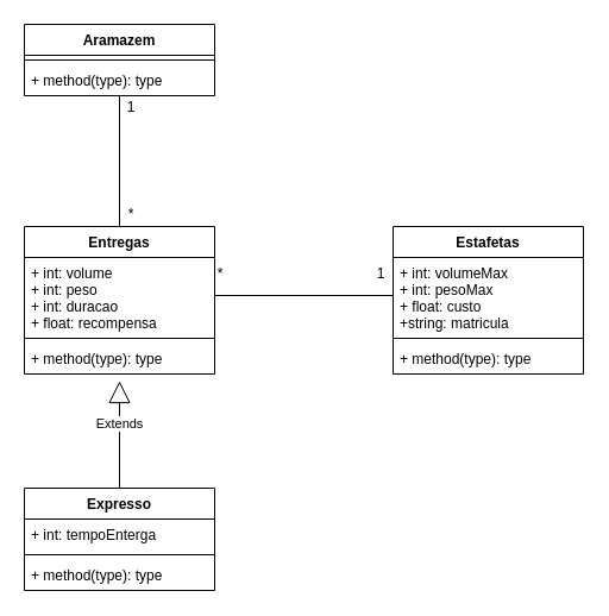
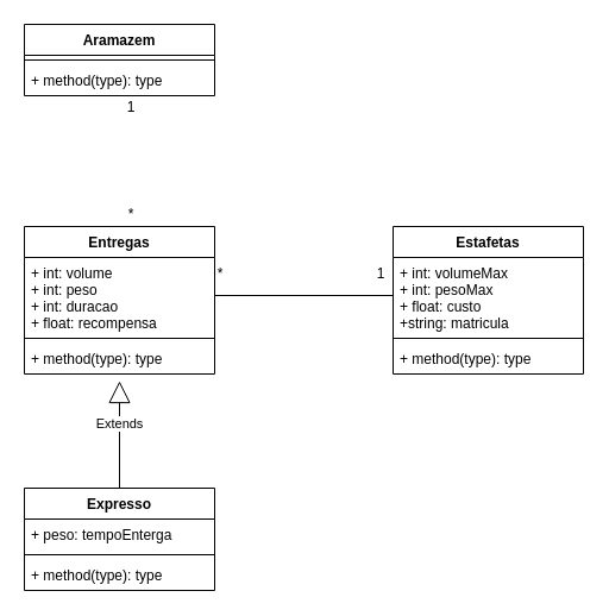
- <mxCell id="14" style="edgeStyle=orthogonalEdgeStyle;rounded=0;orthogonalLoop=1;jettySize=auto;html=1;entryX=0.5;entryY=0;entryDx=0;entryDy=0;endArrow=none;endFill=0;" parent="1" source="15" target="2" edge="1"><mxGeometry relative="1" as="geometry" /></mxCell>
- <mxCell id="7" value="+ int: tempoEnterga" style="text;strokeColor=none;fillColor=none;align=left;verticalAlign=top;spacingLeft=4;spacingRight=4;overflow=hidden;rotatable=0;points=[[0,0.5],[1,0.5]];portConstraint=eastwest;" parent="6" vertex="1"><mxGeometry y="26" width="160" height="26" as="geometry" /></mxCell>
+ <mxCell id="7" value="+ peso: tempoEnterga" style="text;strokeColor=none;fillColor=none;align=left;verticalAlign=top;spacingLeft=4;spacingRight=4;overflow=hidden;rotatable=0;points=[[0,0.5],[1,0.5]];portConstraint=eastwest;" parent="6" vertex="1"><mxGeometry y="26" width="160" height="26" as="geometry" /></mxCell>
